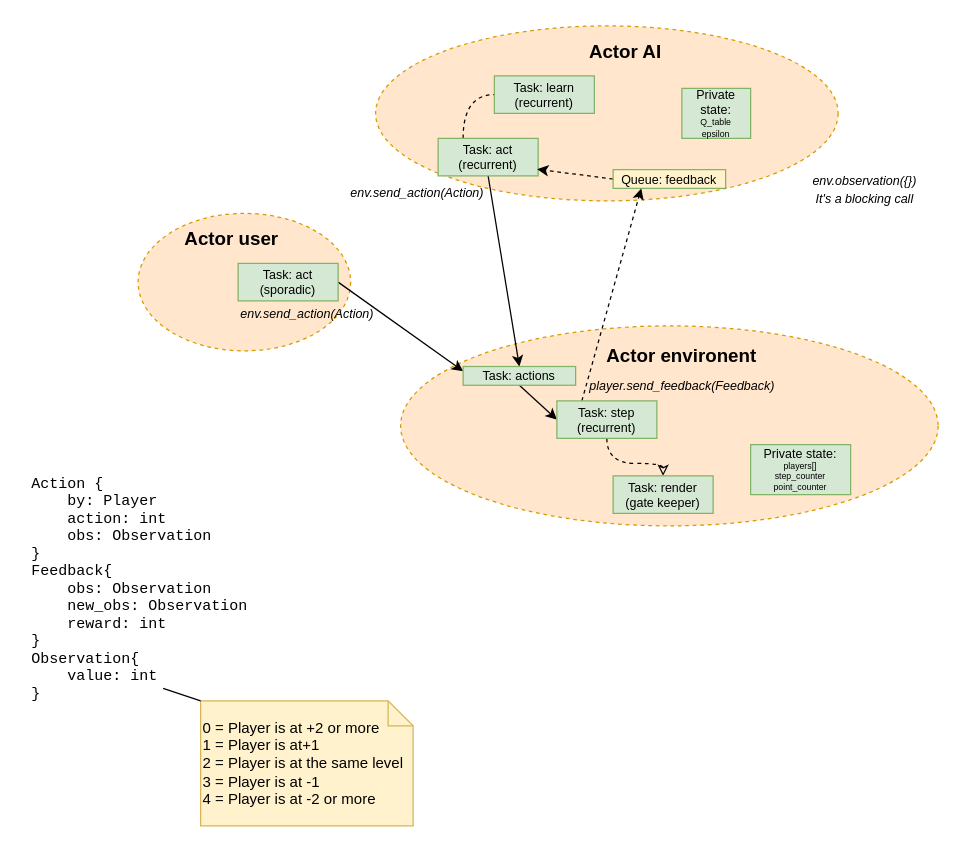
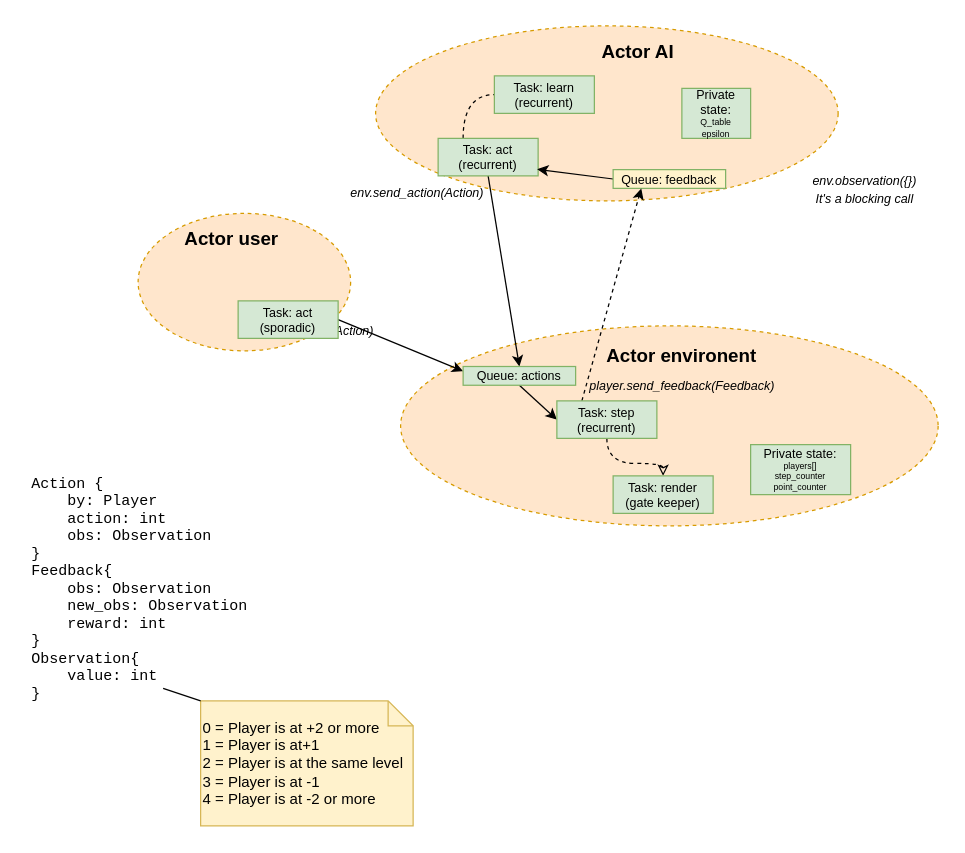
- <mxCell id="13" value="&lt;font style=&quot;font-size: 15px&quot;&gt;&lt;b&gt;Actor AI&lt;/b&gt;&lt;/font&gt;" style="text;html=1;strokeColor=none;fillColor=none;align=center;verticalAlign=middle;whiteSpace=wrap;rounded=0;" vertex="1" parent="1"><mxGeometry x="450" y="30" width="100" height="20" as="geometry" /></mxCell>
+ <mxCell id="13" value="&lt;font style=&quot;font-size: 15px&quot;&gt;&lt;b&gt;Actor AI&lt;/b&gt;&lt;/font&gt;" style="text;html=1;strokeColor=none;fillColor=none;align=center;verticalAlign=middle;whiteSpace=wrap;rounded=0;" vertex="1" parent="1"><mxGeometry x="460" y="30" width="100" height="20" as="geometry" /></mxCell>
- <mxCell id="15" style="rounded=0;orthogonalLoop=1;jettySize=auto;html=1;exitX=0;exitY=0.5;exitDx=0;exitDy=0;entryX=0.991;entryY=0.824;entryDx=0;entryDy=0;entryPerimeter=0;dashed=1;" edge="1" parent="1" source="16" target="8"><mxGeometry relative="1" as="geometry" /></mxCell>
+ <mxCell id="15" style="rounded=0;orthogonalLoop=1;jettySize=auto;html=1;exitX=0;exitY=0.5;exitDx=0;exitDy=0;entryX=0.991;entryY=0.824;entryDx=0;entryDy=0;entryPerimeter=0;" edge="1" parent="1" source="16" target="8"><mxGeometry relative="1" as="geometry" /></mxCell>
- <mxCell id="11" value="&lt;div style=&quot;font-size: 10px&quot;&gt;&lt;font style=&quot;font-size: 10px&quot;&gt;Task: act&lt;/font&gt;&lt;/div&gt;&lt;div style=&quot;font-size: 10px&quot;&gt;&lt;font style=&quot;font-size: 10px&quot;&gt;(sporadic)&lt;br&gt;&lt;/font&gt;&lt;/div&gt;" style="rounded=0;whiteSpace=wrap;html=1;fillColor=#d5e8d4;strokeColor=#82b366;" vertex="1" parent="1"><mxGeometry x="190" y="210" width="80" height="30" as="geometry" /></mxCell>
+ <mxCell id="11" value="&lt;div style=&quot;font-size: 10px&quot;&gt;&lt;font style=&quot;font-size: 10px&quot;&gt;Task: act&lt;/font&gt;&lt;/div&gt;&lt;div style=&quot;font-size: 10px&quot;&gt;&lt;font style=&quot;font-size: 10px&quot;&gt;(sporadic)&lt;br&gt;&lt;/font&gt;&lt;/div&gt;" style="rounded=0;whiteSpace=wrap;html=1;fillColor=#d5e8d4;strokeColor=#82b366;" vertex="1" parent="1"><mxGeometry x="190" y="240" width="80" height="30" as="geometry" /></mxCell>
- <mxCell id="19" value="&lt;div style=&quot;font-size: 10px&quot;&gt;&lt;font style=&quot;font-size: 10px&quot;&gt;Task: actions&lt;br&gt;&lt;/font&gt;&lt;/div&gt;" style="rounded=0;whiteSpace=wrap;html=1;fillColor=#d5e8d4;strokeColor=#82b366;" vertex="1" parent="1"><mxGeometry x="370" y="292.5" width="90" height="15" as="geometry" /></mxCell>
+ <mxCell id="19" value="&lt;div style=&quot;font-size: 10px&quot;&gt;&lt;font style=&quot;font-size: 10px&quot;&gt;Queue: actions&lt;br&gt;&lt;/font&gt;&lt;/div&gt;" style="rounded=0;whiteSpace=wrap;html=1;fillColor=#d5e8d4;strokeColor=#82b366;" vertex="1" parent="1"><mxGeometry x="370" y="292.5" width="90" height="15" as="geometry" /></mxCell>
